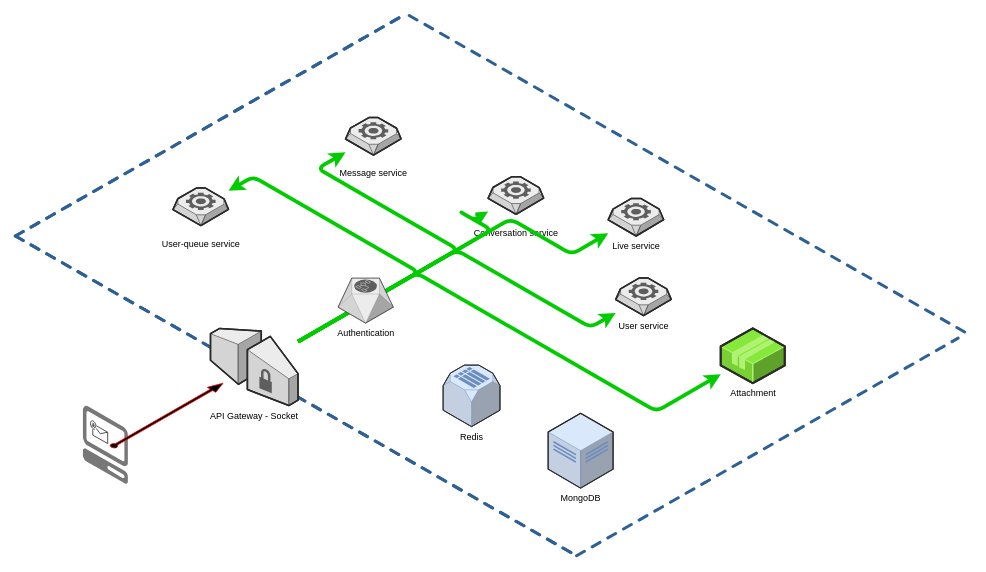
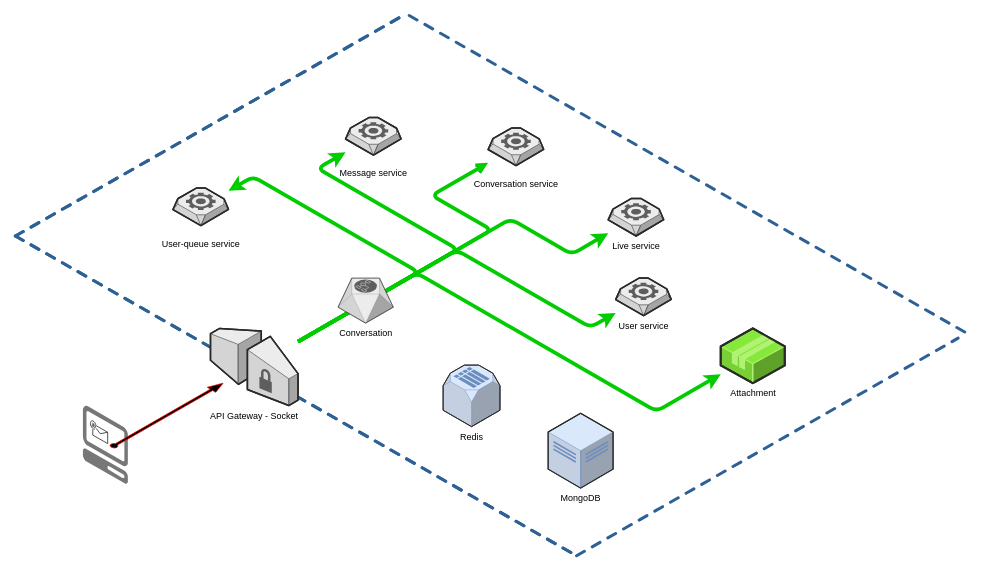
- <mxCell id="16" value="Conversation service" style="verticalLabelPosition=bottom;html=1;verticalAlign=middle;strokeWidth=1;align=center;outlineConnect=0;dashed=0;outlineConnect=0;shape=mxgraph.aws3d.worker;fillColor=#ECECEC;strokeColor=#5E5E5E;aspect=fixed;" parent="6" vertex="1"><mxGeometry x="630" y="215" width="74" height="50" as="geometry" /></mxCell>
+ <mxCell id="16" value="Conversation service" style="verticalLabelPosition=bottom;html=1;verticalAlign=middle;strokeWidth=1;align=center;outlineConnect=0;dashed=0;outlineConnect=0;shape=mxgraph.aws3d.worker;fillColor=#ECECEC;strokeColor=#5E5E5E;aspect=fixed;" parent="6" vertex="1"><mxGeometry x="630" y="150" width="74" height="50" as="geometry" /></mxCell>
- <mxCell id="28" value="Authentication" style="verticalLabelPosition=bottom;html=1;verticalAlign=top;strokeWidth=1;dashed=0;shape=mxgraph.aws3d.workflowService;fillColor=#ECECEC;strokeColor=#5E5E5E;aspect=fixed;rounded=1;shadow=0;comic=0;fontSize=12" parent="1" vertex="1"><mxGeometry x="450" y="370" width="73.67" height="60" as="geometry" /></mxCell>
+ <mxCell id="28" value="Conversation" style="verticalLabelPosition=bottom;html=1;verticalAlign=top;strokeWidth=1;dashed=0;shape=mxgraph.aws3d.workflowService;fillColor=#ECECEC;strokeColor=#5E5E5E;aspect=fixed;rounded=1;shadow=0;comic=0;fontSize=12" parent="1" vertex="1"><mxGeometry x="450" y="370" width="73.67" height="60" as="geometry" /></mxCell>
